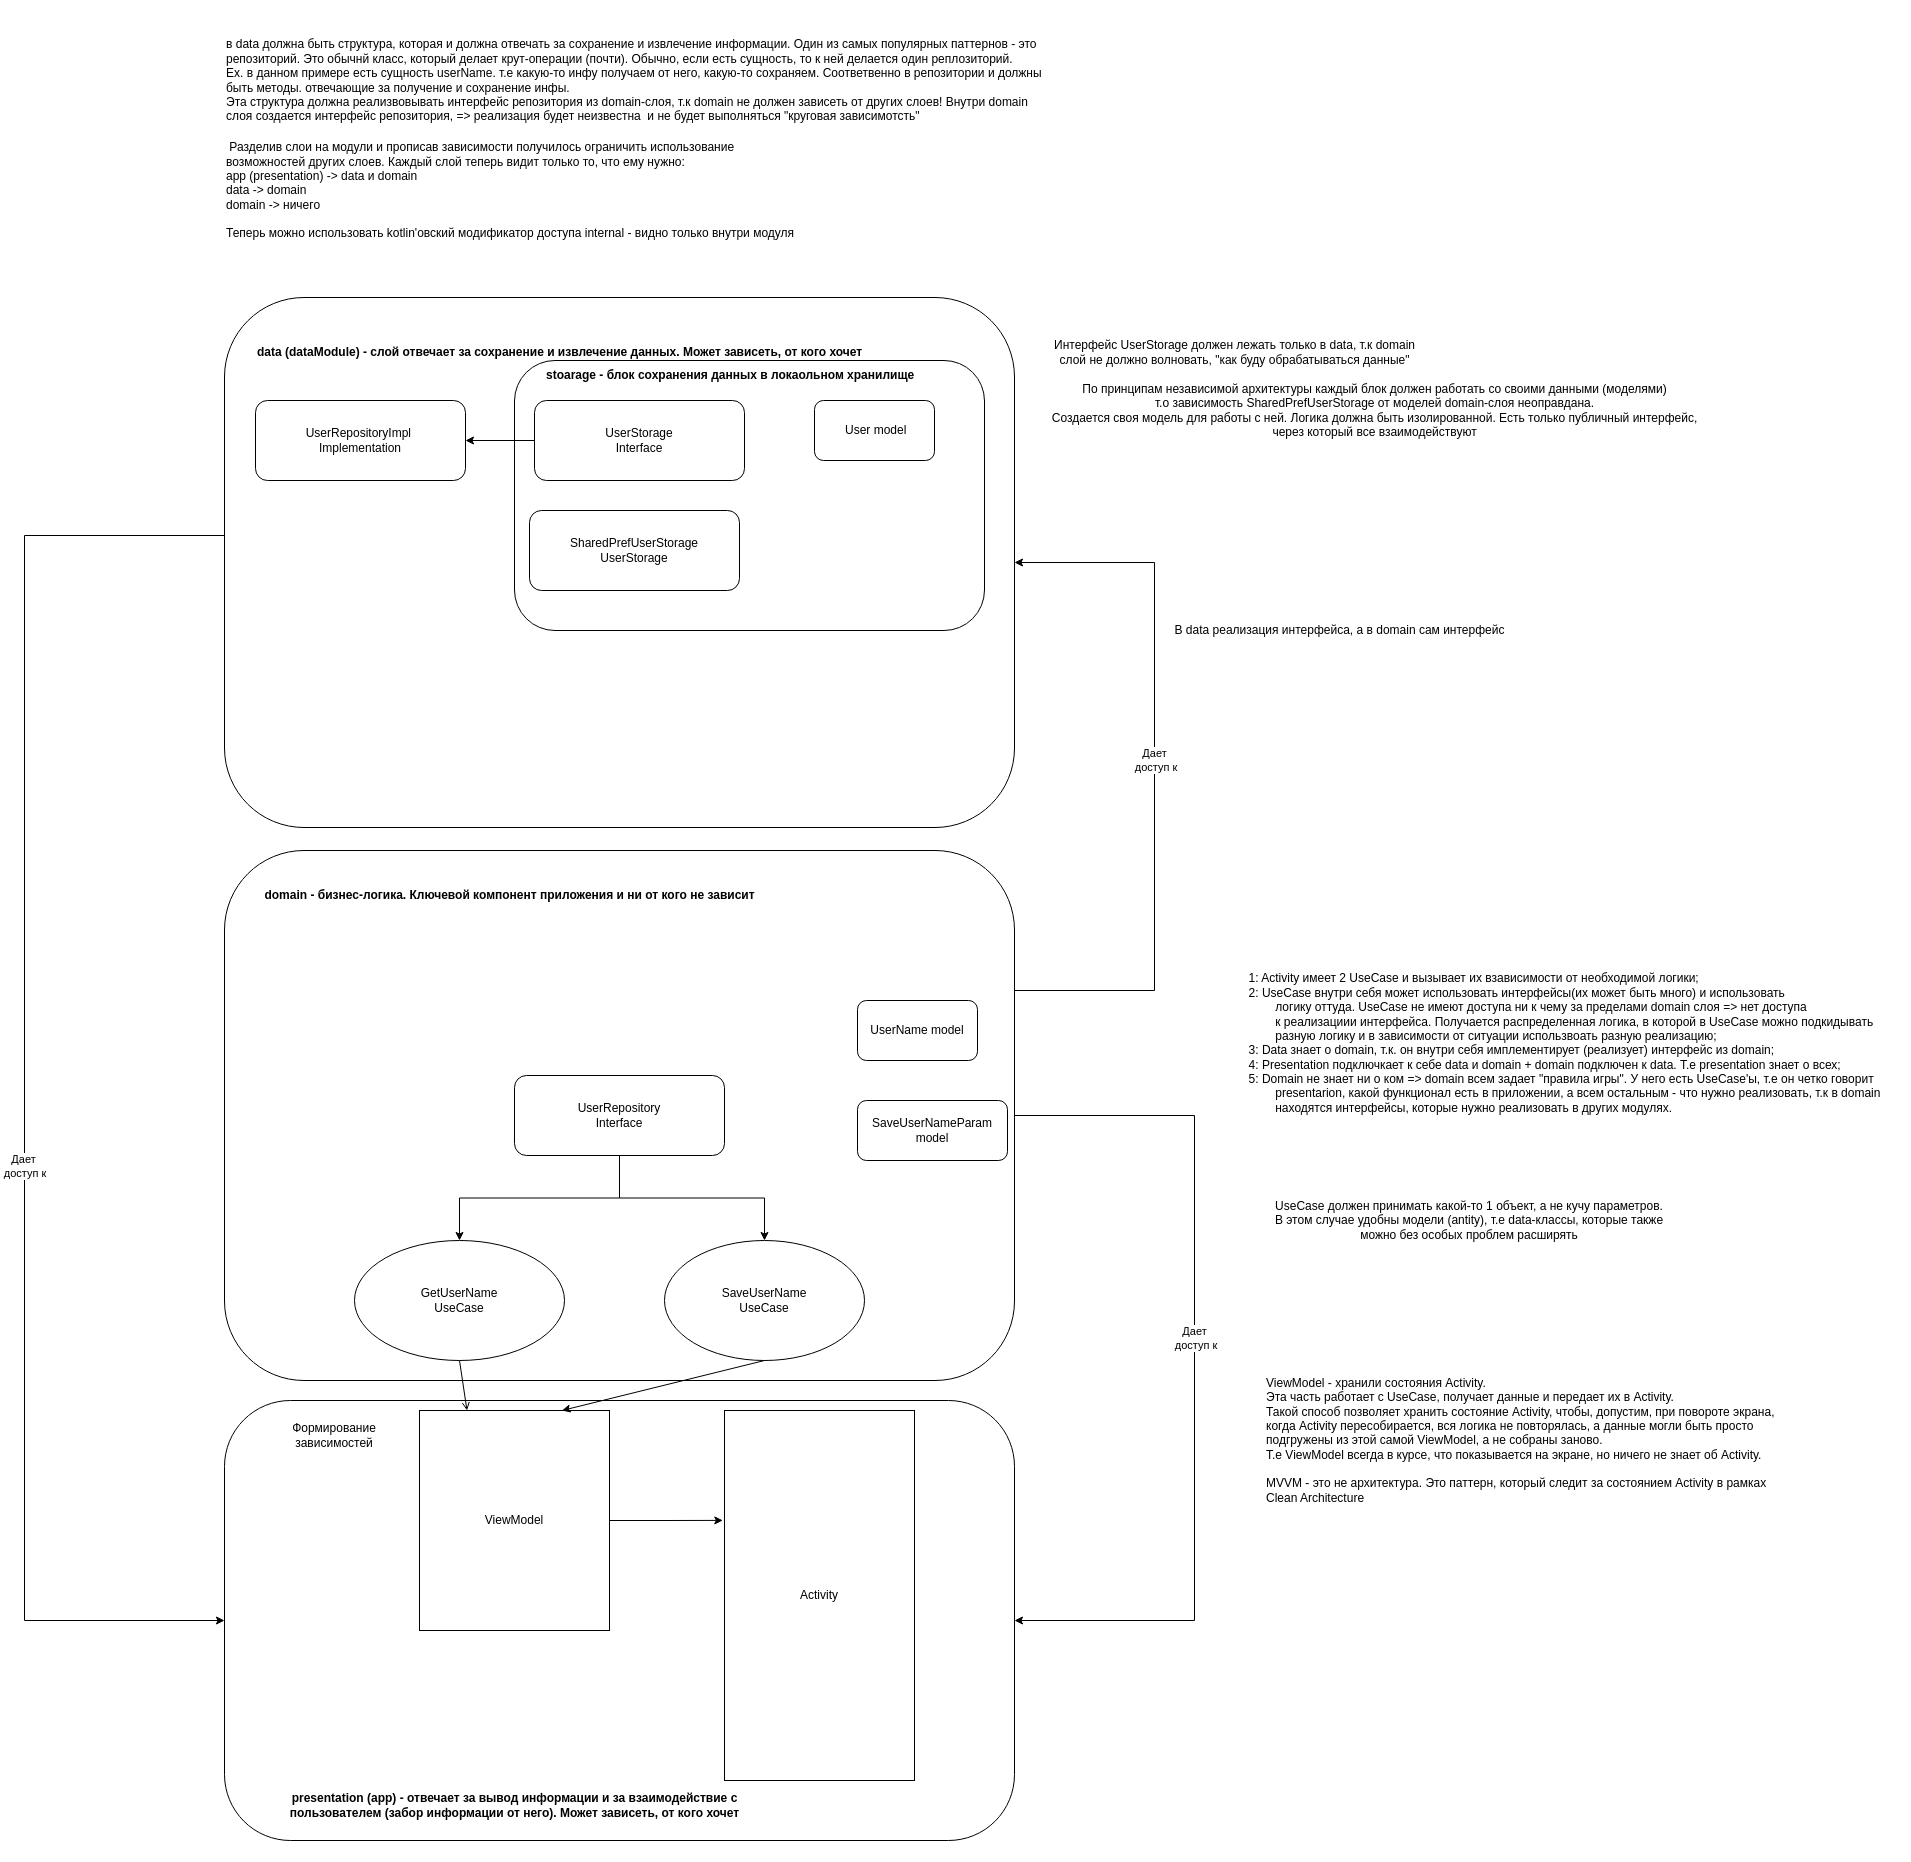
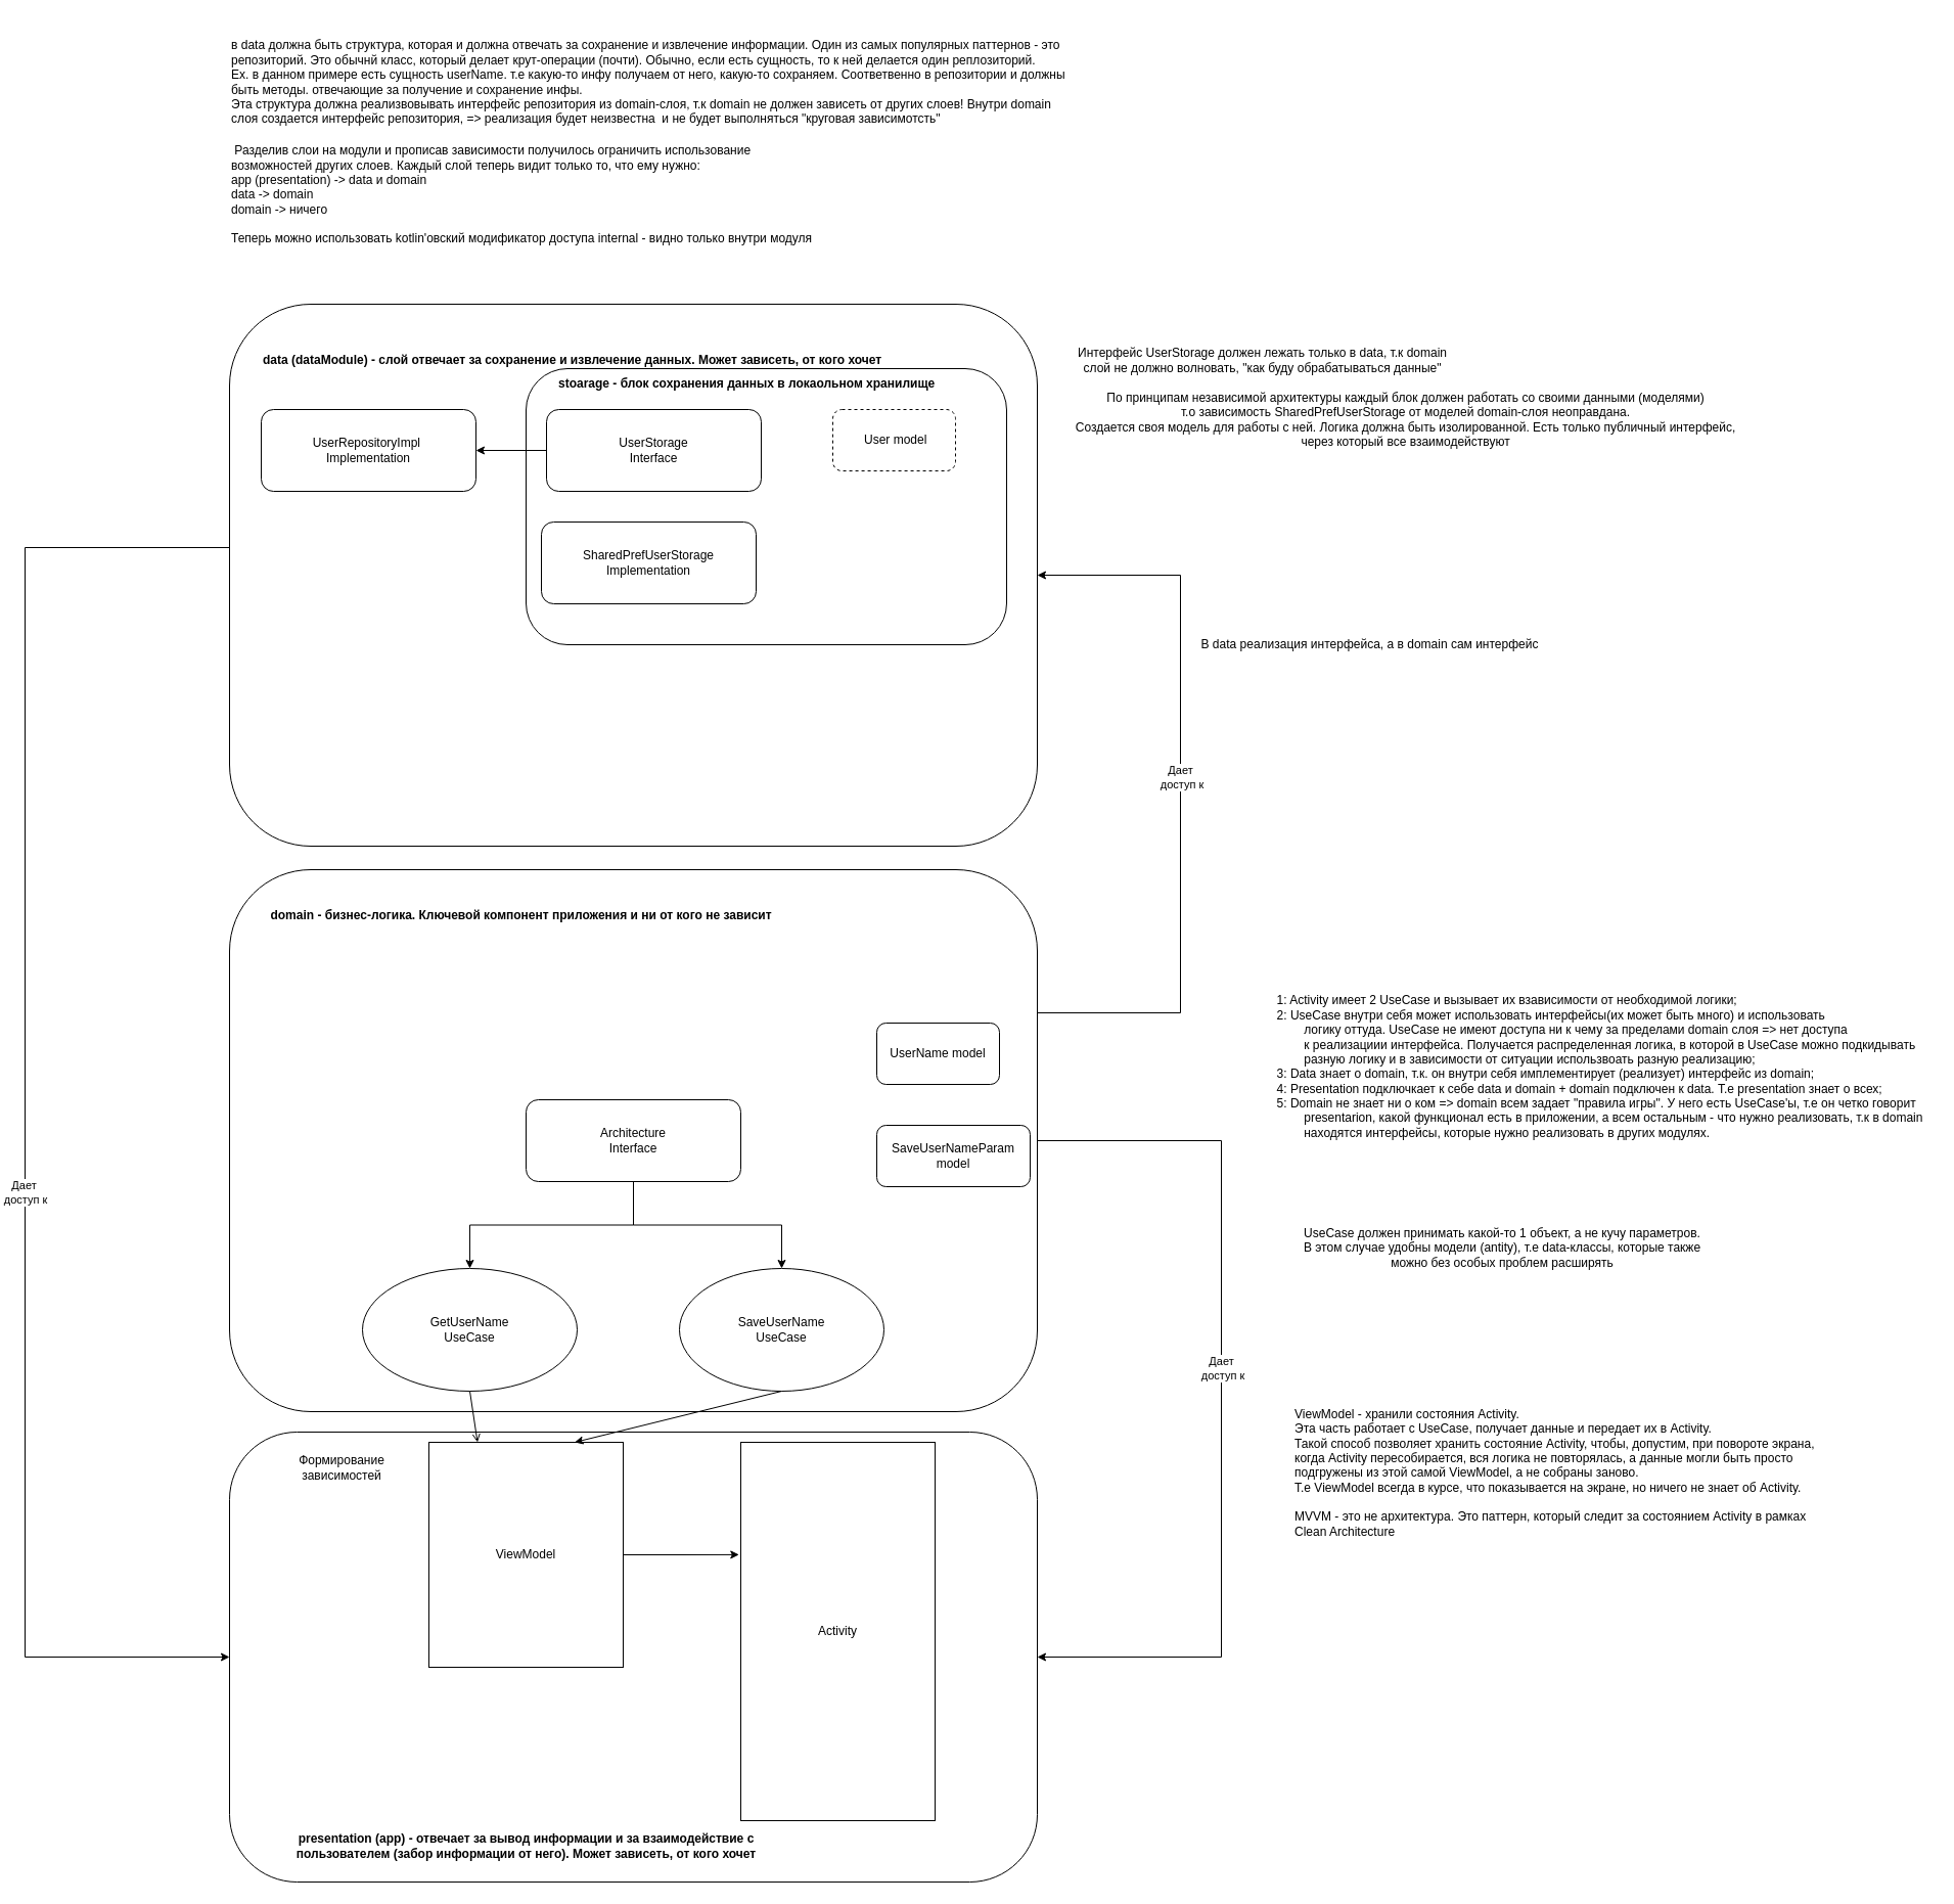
- <mxCell id="37" value="&amp;nbsp;User model" style="rounded=1;whiteSpace=wrap;html=1;" parent="1" vertex="1"><mxGeometry x="810" y="400" width="120" height="60" as="geometry" /></mxCell>
+ <mxCell id="37" value="&amp;nbsp;User model" style="rounded=1;whiteSpace=wrap;html=1;dashed=1;" parent="1" vertex="1"><mxGeometry x="810" y="400" width="120" height="60" as="geometry" /></mxCell>
- <mxCell id="33" value="SharedPrefUserStorage&lt;br&gt;UserStorage" style="rounded=1;whiteSpace=wrap;html=1;" parent="1" vertex="1"><mxGeometry x="525" y="510" width="210" height="80" as="geometry" /></mxCell>
+ <mxCell id="33" value="SharedPrefUserStorage&lt;br&gt;Implementation" style="rounded=1;whiteSpace=wrap;html=1;" parent="1" vertex="1"><mxGeometry x="525" y="510" width="210" height="80" as="geometry" /></mxCell>
- <mxCell id="26" value="UserRepository&lt;br&gt;Interface" style="rounded=1;whiteSpace=wrap;html=1;" parent="1" vertex="1"><mxGeometry x="510" y="1075" width="210" height="80" as="geometry" /></mxCell>
+ <mxCell id="26" value="Architecture&lt;br&gt;Interface" style="rounded=1;whiteSpace=wrap;html=1;" parent="1" vertex="1"><mxGeometry x="510" y="1075" width="210" height="80" as="geometry" /></mxCell>
